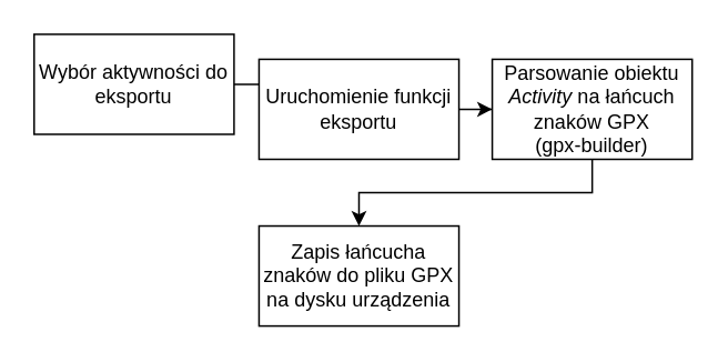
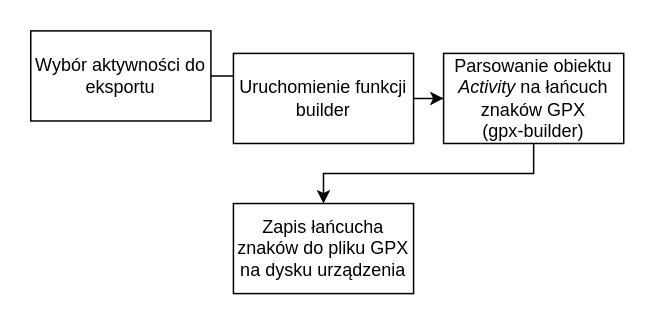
- <mxCell id="5" value="Uruchomienie funkcji eksportu" style="rounded=0;whiteSpace=wrap;html=1;" vertex="1" parent="1"><mxGeometry x="155" y="35" width="120" height="60" as="geometry" /></mxCell>
+ <mxCell id="5" value="Uruchomienie funkcji builder" style="rounded=0;whiteSpace=wrap;html=1;" vertex="1" parent="1"><mxGeometry x="155" y="35" width="120" height="60" as="geometry" /></mxCell>
